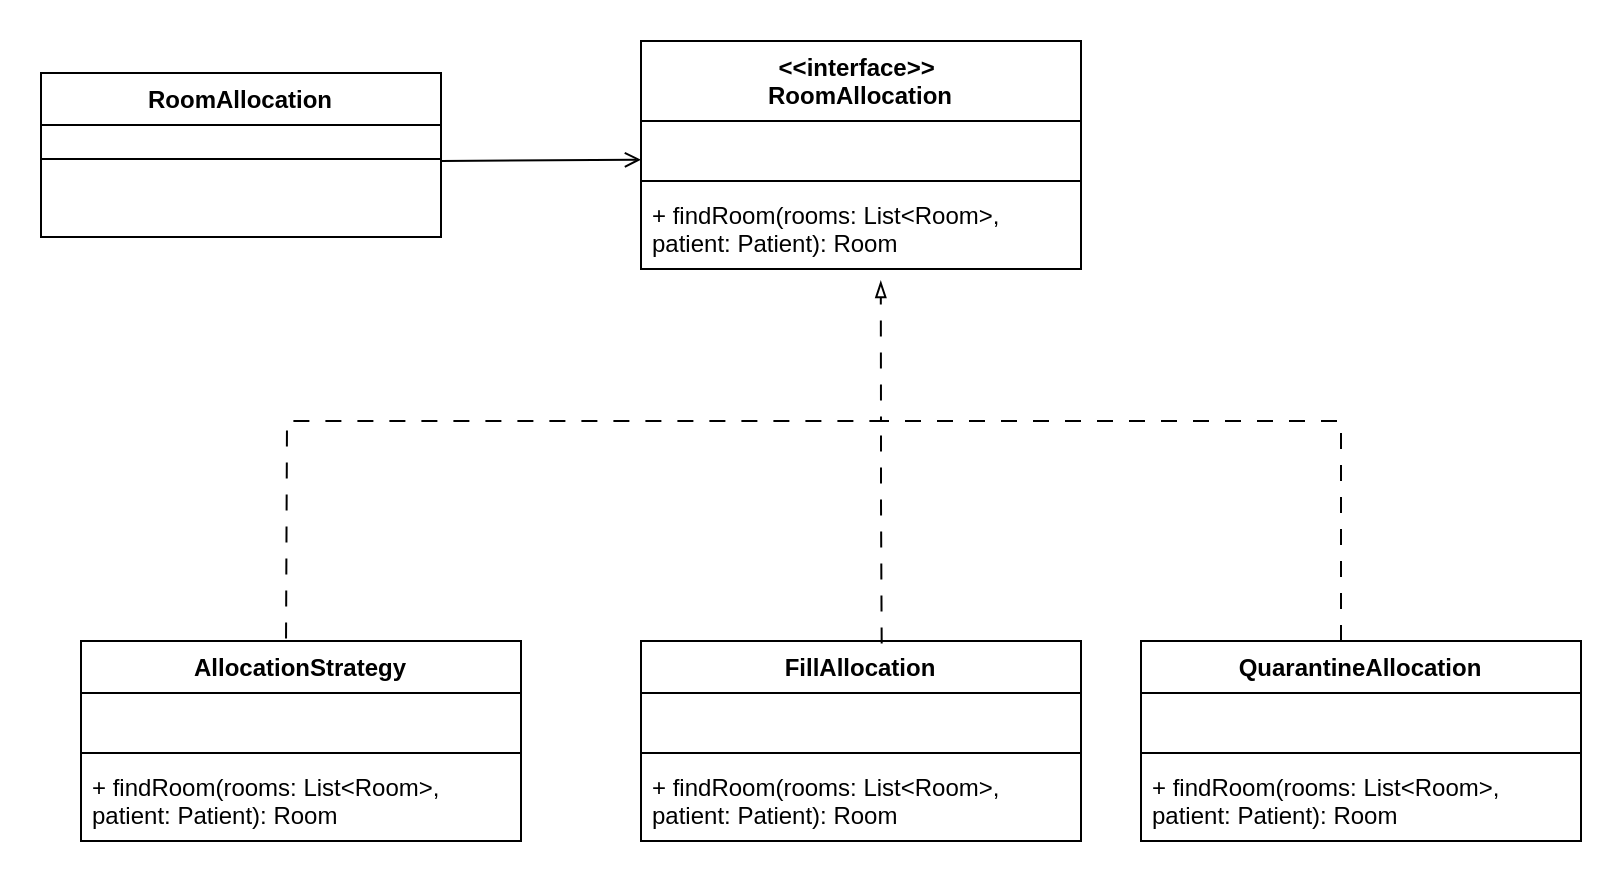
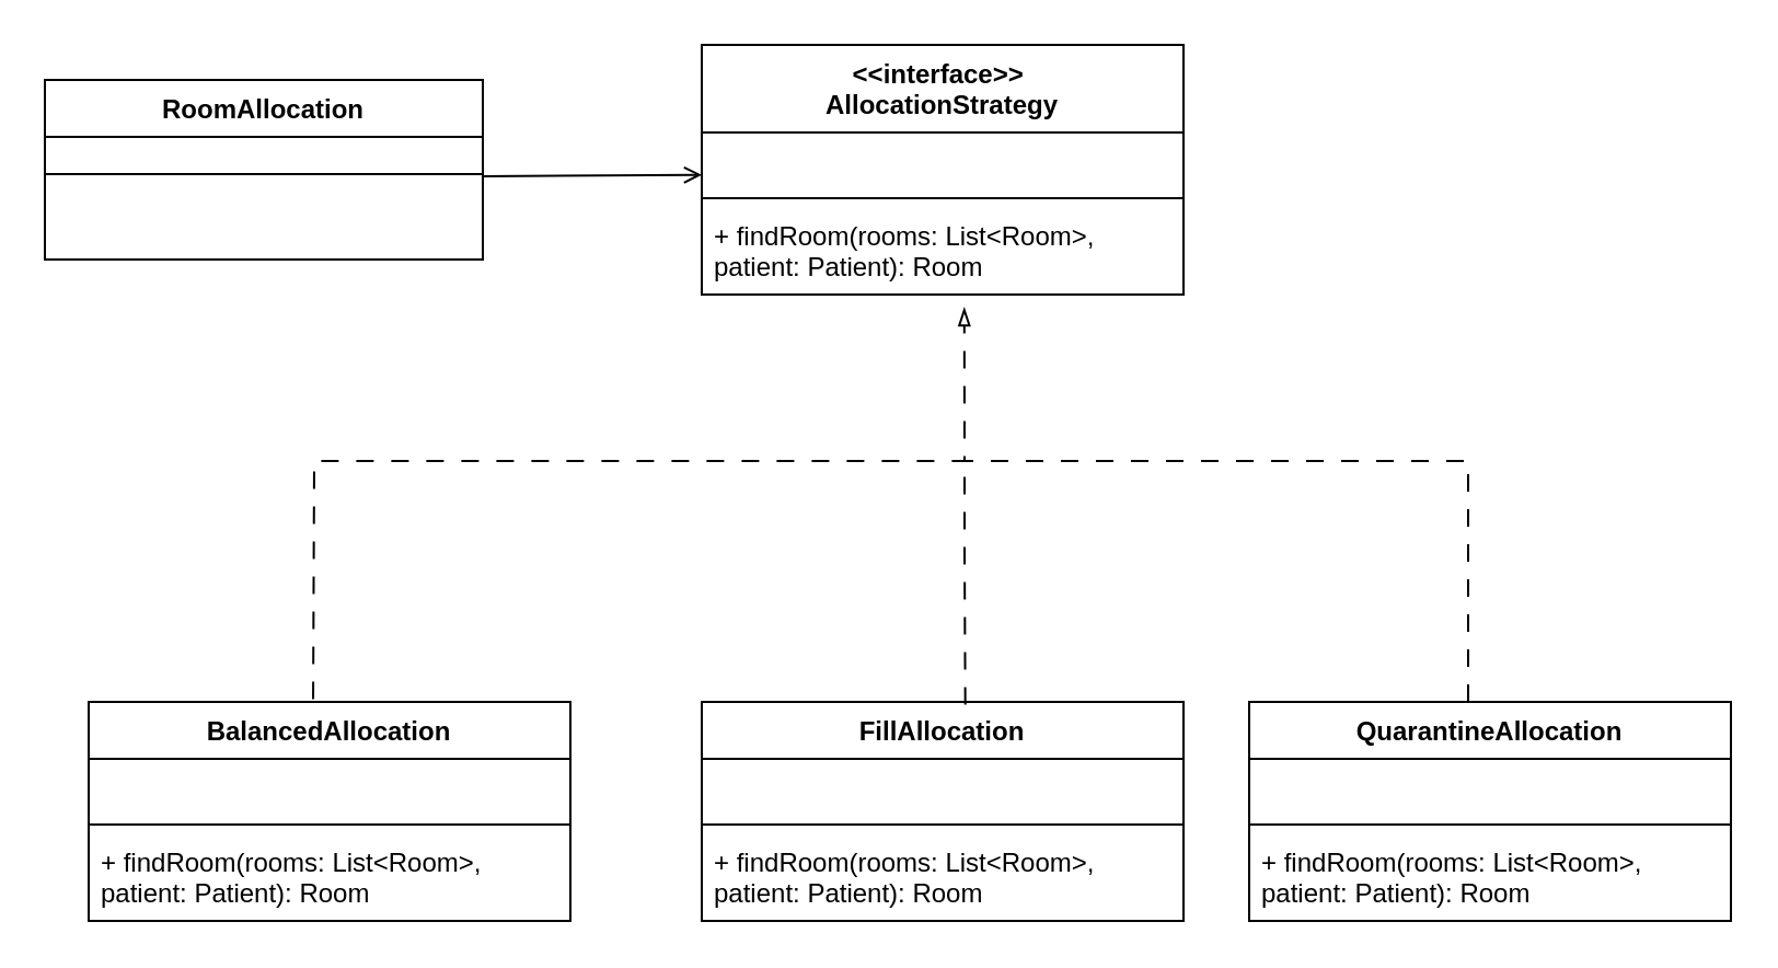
- <mxCell id="14" value="&lt;div&gt;&amp;lt;&amp;lt;interface&amp;gt;&amp;gt;&amp;nbsp;&lt;/div&gt;&lt;div&gt;RoomAllocation&lt;br&gt;&lt;/div&gt;" style="swimlane;fontStyle=1;align=center;verticalAlign=top;childLayout=stackLayout;horizontal=1;startSize=40;horizontalStack=0;resizeParent=1;resizeParentMax=0;resizeLast=0;collapsible=1;marginBottom=0;whiteSpace=wrap;html=1;" vertex="1" parent="1"><mxGeometry x="320" y="20" width="220" height="114" as="geometry" /></mxCell>
+ <mxCell id="14" value="&lt;div&gt;&amp;lt;&amp;lt;interface&amp;gt;&amp;gt;&amp;nbsp;&lt;/div&gt;&lt;div&gt;AllocationStrategy&lt;br&gt;&lt;/div&gt;" style="swimlane;fontStyle=1;align=center;verticalAlign=top;childLayout=stackLayout;horizontal=1;startSize=40;horizontalStack=0;resizeParent=1;resizeParentMax=0;resizeLast=0;collapsible=1;marginBottom=0;whiteSpace=wrap;html=1;" vertex="1" parent="1"><mxGeometry x="320" y="20" width="220" height="114" as="geometry" /></mxCell>
- <mxCell id="10" value="AllocationStrategy" style="swimlane;fontStyle=1;align=center;verticalAlign=top;childLayout=stackLayout;horizontal=1;startSize=26;horizontalStack=0;resizeParent=1;resizeParentMax=0;resizeLast=0;collapsible=1;marginBottom=0;whiteSpace=wrap;html=1;" vertex="1" parent="1"><mxGeometry x="40" y="320" width="220" height="100" as="geometry" /></mxCell>
+ <mxCell id="10" value="BalancedAllocation" style="swimlane;fontStyle=1;align=center;verticalAlign=top;childLayout=stackLayout;horizontal=1;startSize=26;horizontalStack=0;resizeParent=1;resizeParentMax=0;resizeLast=0;collapsible=1;marginBottom=0;whiteSpace=wrap;html=1;" vertex="1" parent="1"><mxGeometry x="40" y="320" width="220" height="100" as="geometry" /></mxCell>
